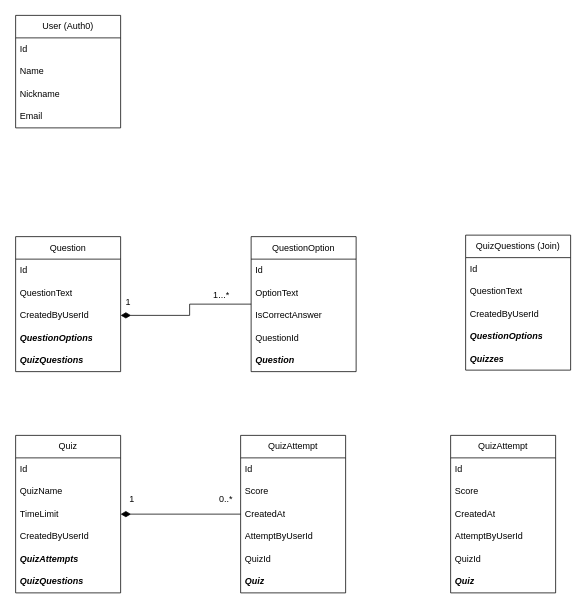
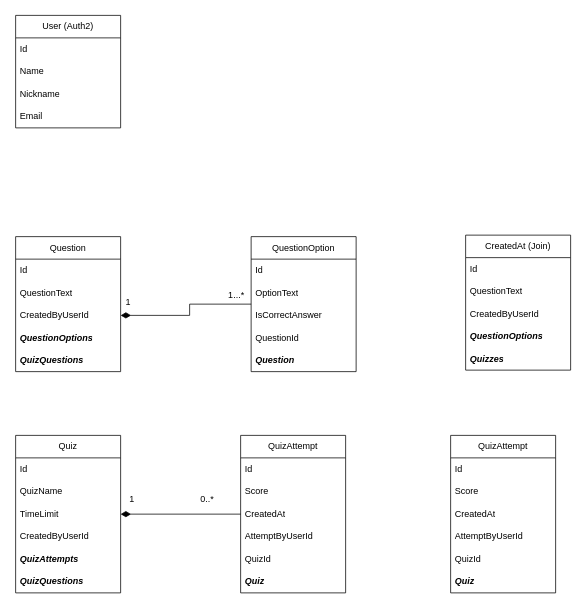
- <mxCell id="2" value="User (Auth0)" style="swimlane;fontStyle=0;childLayout=stackLayout;horizontal=1;startSize=30;horizontalStack=0;resizeParent=1;resizeParentMax=0;resizeLast=0;collapsible=1;marginBottom=0;whiteSpace=wrap;html=1;" parent="1" vertex="1"><mxGeometry x="20" y="20" width="140" height="150" as="geometry" /></mxCell>
+ <mxCell id="2" value="User (Auth2)" style="swimlane;fontStyle=0;childLayout=stackLayout;horizontal=1;startSize=30;horizontalStack=0;resizeParent=1;resizeParentMax=0;resizeLast=0;collapsible=1;marginBottom=0;whiteSpace=wrap;html=1;" parent="1" vertex="1"><mxGeometry x="20" y="20" width="140" height="150" as="geometry" /></mxCell>
- <mxCell id="39" value="QuizQuestions (Join)" style="swimlane;fontStyle=0;childLayout=stackLayout;horizontal=1;startSize=30;horizontalStack=0;resizeParent=1;resizeParentMax=0;resizeLast=0;collapsible=1;marginBottom=0;whiteSpace=wrap;html=1;" parent="1" vertex="1"><mxGeometry x="620" y="313" width="140" height="180" as="geometry" /></mxCell>
+ <mxCell id="39" value="CreatedAt (Join)" style="swimlane;fontStyle=0;childLayout=stackLayout;horizontal=1;startSize=30;horizontalStack=0;resizeParent=1;resizeParentMax=0;resizeLast=0;collapsible=1;marginBottom=0;whiteSpace=wrap;html=1;" parent="1" vertex="1"><mxGeometry x="620" y="313" width="140" height="180" as="geometry" /></mxCell>
- <mxCell id="34" value="1...*" style="text;html=1;align=center;verticalAlign=middle;resizable=0;points=[];autosize=1;strokeColor=none;fillColor=none;" parent="1" vertex="1"><mxGeometry x="274" y="378" width="40" height="30" as="geometry" /></mxCell>
+ <mxCell id="34" value="1...*" style="text;html=1;align=center;verticalAlign=middle;resizable=0;points=[];autosize=1;strokeColor=none;fillColor=none;" parent="1" vertex="1"><mxGeometry x="294" y="378" width="40" height="30" as="geometry" /></mxCell>
- <mxCell id="36" value="0..*" style="text;html=1;align=center;verticalAlign=middle;resizable=0;points=[];autosize=1;strokeColor=none;fillColor=none;" parent="1" vertex="1"><mxGeometry x="280" y="650" width="40" height="30" as="geometry" /></mxCell>
+ <mxCell id="36" value="0..*" style="text;html=1;align=center;verticalAlign=middle;resizable=0;points=[];autosize=1;strokeColor=none;fillColor=none;" parent="1" vertex="1"><mxGeometry x="255" y="650" width="40" height="30" as="geometry" /></mxCell>
